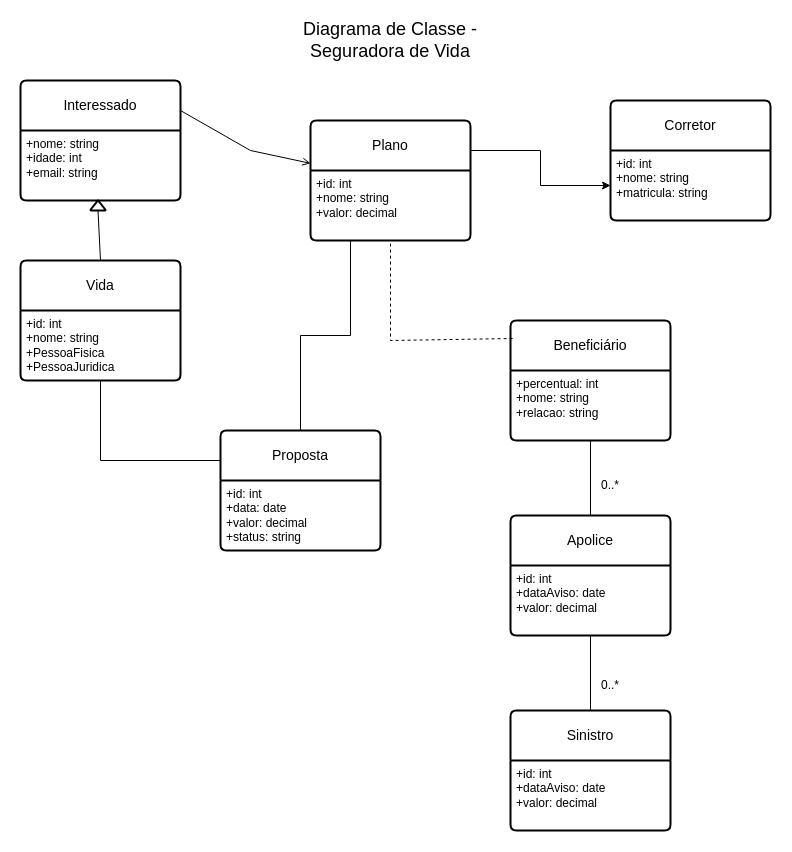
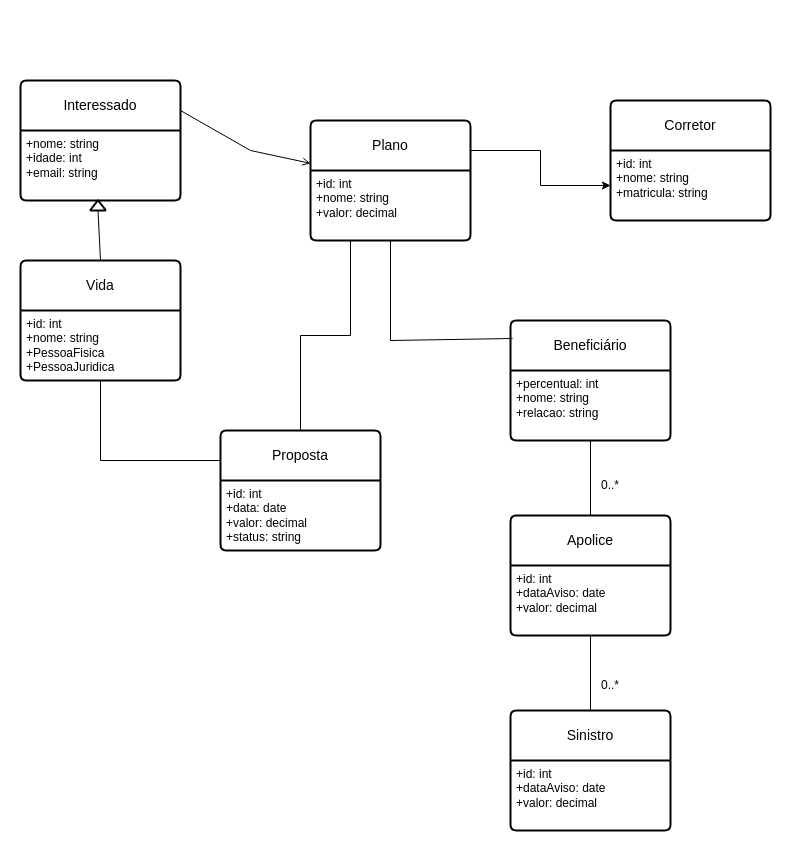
- <mxCell id="2" value="&lt;font style=&quot;font-size: 18px;&quot;&gt;Diagrama de Classe - Seguradora de Vida&lt;/font&gt;" style="text;html=1;whiteSpace=wrap;strokeColor=none;fillColor=none;align=center;verticalAlign=middle;rounded=0;" vertex="1" parent="1"><mxGeometry x="300" y="20" width="180" height="40" as="geometry" /></mxCell>
- <mxCell id="28" value="" style="endArrow=none;html=1;rounded=0;entryX=0.5;entryY=1;entryDx=0;entryDy=0;exitX=0.013;exitY=0.15;exitDx=0;exitDy=0;exitPerimeter=0;dashed=1;" edge="1" parent="1" source="14" target="11"><mxGeometry width="50" height="50" relative="1" as="geometry"><mxPoint x="200" y="440" as="sourcePoint" /><mxPoint x="250" y="390" as="targetPoint" /><Array as="points"><mxPoint x="390" y="340" /></Array></mxGeometry></mxCell>
+ <mxCell id="28" value="" style="endArrow=none;html=1;rounded=0;entryX=0.5;entryY=1;entryDx=0;entryDy=0;exitX=0.013;exitY=0.15;exitDx=0;exitDy=0;exitPerimeter=0;" edge="1" parent="1" source="14" target="11"><mxGeometry width="50" height="50" relative="1" as="geometry"><mxPoint x="200" y="440" as="sourcePoint" /><mxPoint x="250" y="390" as="targetPoint" /><Array as="points"><mxPoint x="390" y="340" /></Array></mxGeometry></mxCell>
